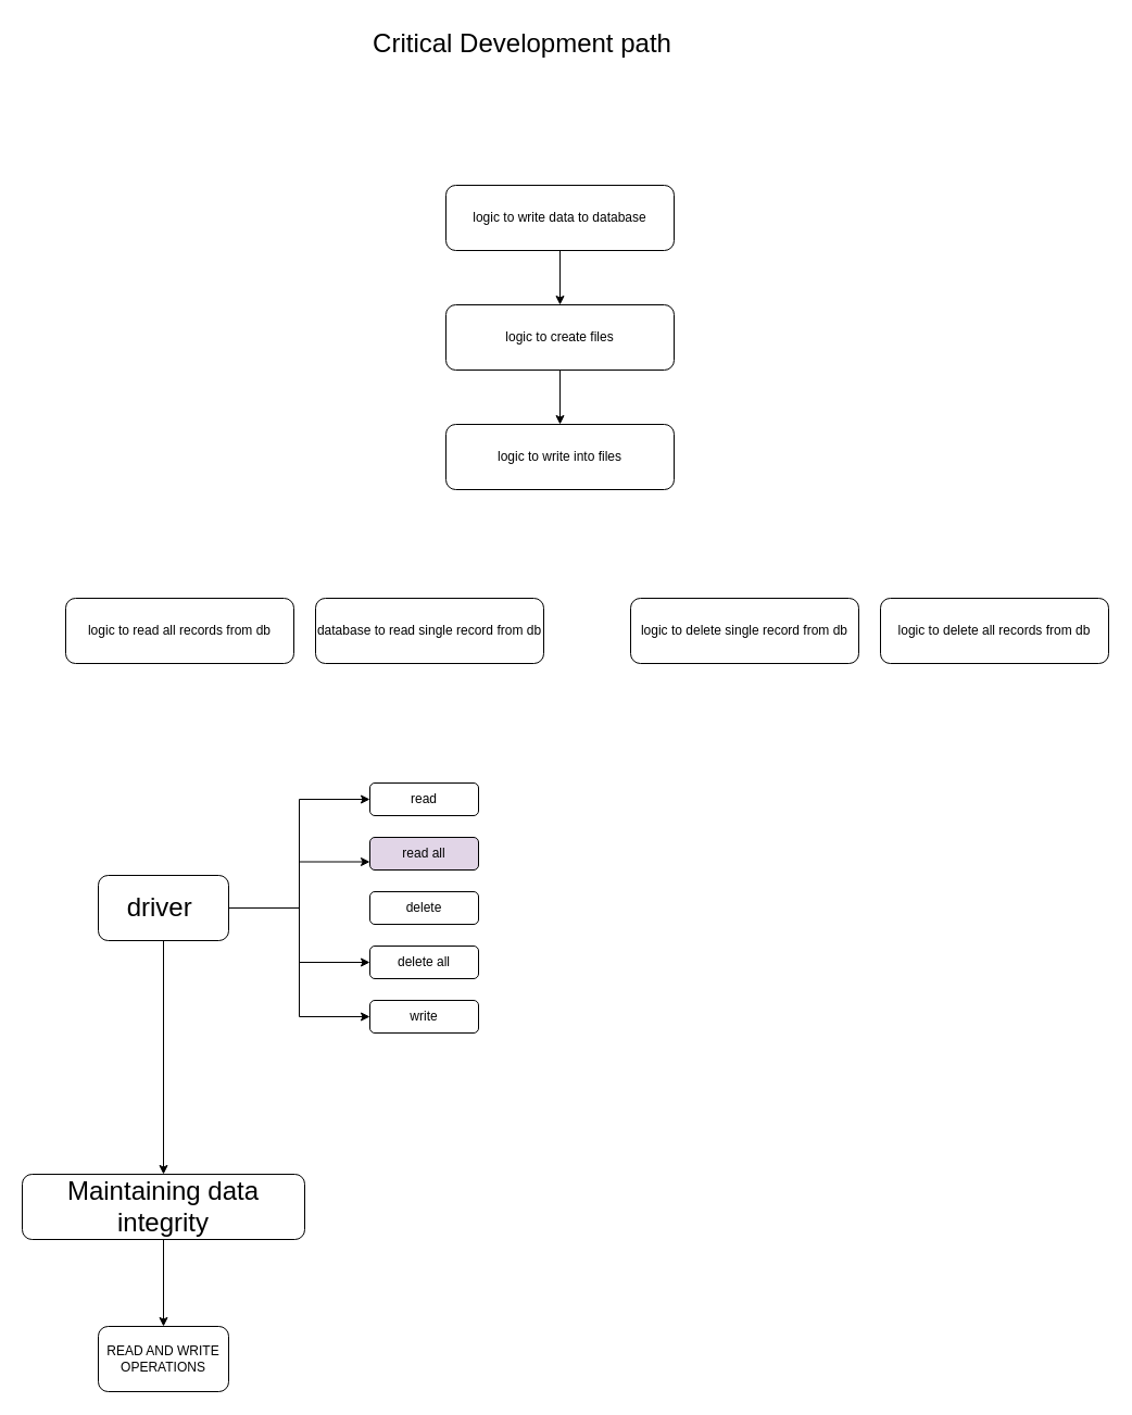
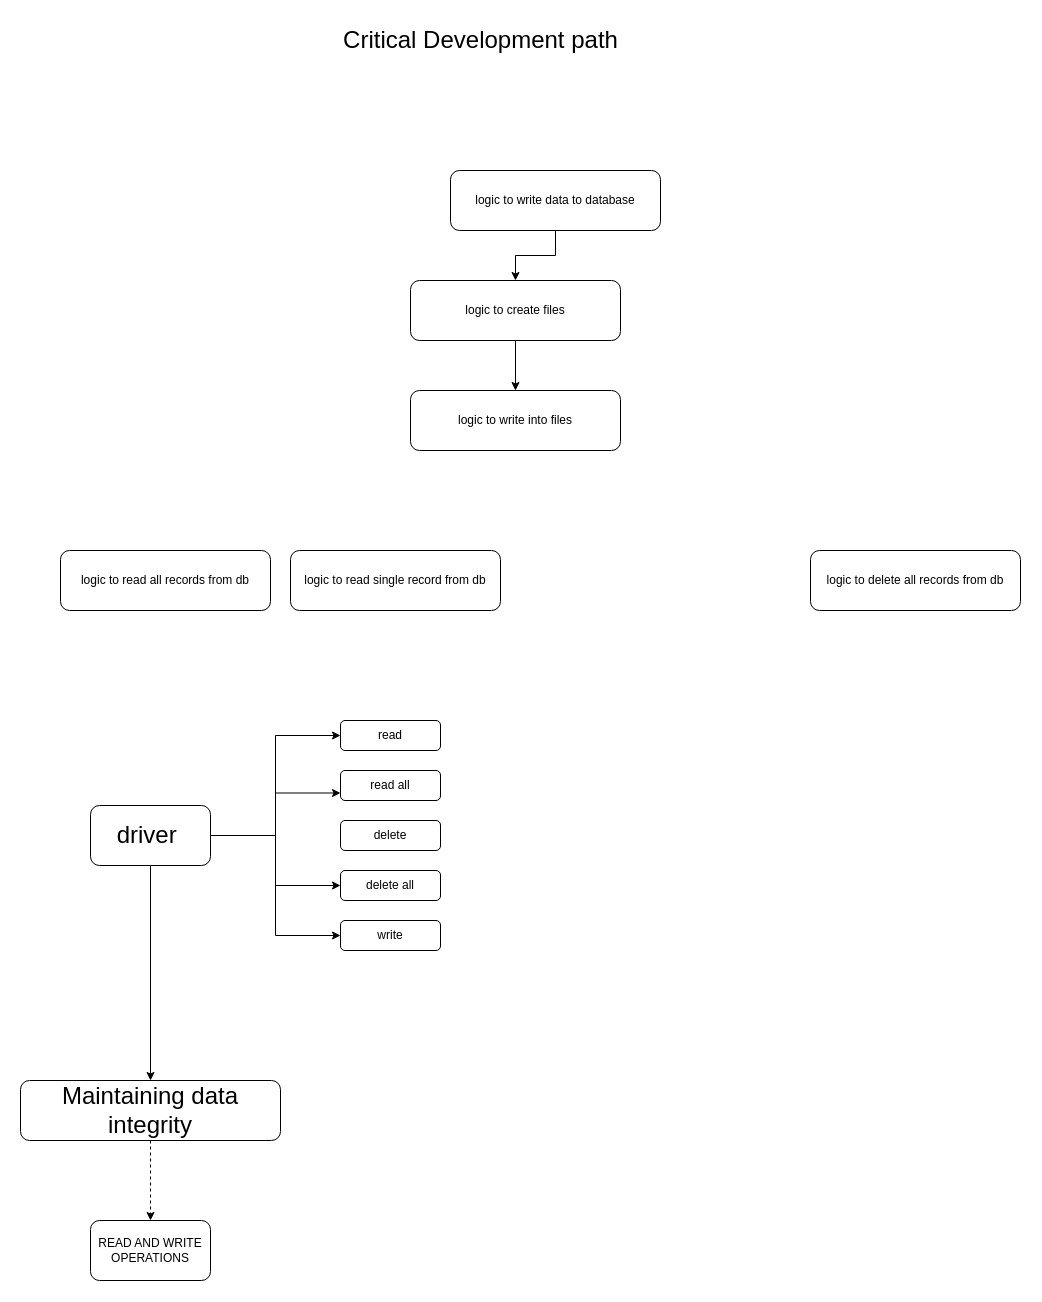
- <mxCell id="4" value="logic to write data to database" style="rounded=1;whiteSpace=wrap;html=1;" vertex="1" parent="1"><mxGeometry x="410" y="170" width="210" height="60" as="geometry" /></mxCell>
+ <mxCell id="4" value="logic to write data to database" style="rounded=1;whiteSpace=wrap;html=1;" vertex="1" parent="1"><mxGeometry x="450" y="170" width="210" height="60" as="geometry" /></mxCell>
- <mxCell id="8" value="database to read single record from db" style="rounded=1;whiteSpace=wrap;html=1;" vertex="1" parent="1"><mxGeometry y="550" width="210" height="60" as="geometry" x="290" /></mxCell>
+ <mxCell id="8" value="logic to read single record from db" style="rounded=1;whiteSpace=wrap;html=1;" vertex="1" parent="1"><mxGeometry y="550" width="210" height="60" as="geometry" x="290" /></mxCell>
- <mxCell id="11" value="logic to delete single record from db" style="rounded=1;whiteSpace=wrap;html=1;" vertex="1" parent="1"><mxGeometry x="580" y="550" width="210" height="60" as="geometry" /></mxCell>
- <mxCell id="19" value="read all" style="rounded=1;whiteSpace=wrap;html=1;fillColor=#e1d5e7;" vertex="1" parent="1"><mxGeometry x="340" y="770" width="100" height="30" as="geometry" /></mxCell>
+ <mxCell id="19" value="read all" style="rounded=1;whiteSpace=wrap;html=1;" vertex="1" parent="1"><mxGeometry x="340" y="770" width="100" height="30" as="geometry" /></mxCell>
- <mxCell id="23" value="" style="edgeStyle=orthogonalEdgeStyle;rounded=0;orthogonalLoop=1;jettySize=auto;html=1;" edge="1" parent="1" source="24" target="25"><mxGeometry relative="1" as="geometry" /></mxCell>
+ <mxCell id="23" value="" style="edgeStyle=orthogonalEdgeStyle;rounded=0;orthogonalLoop=1;jettySize=auto;html=1;dashed=1;" edge="1" parent="1" source="24" target="25"><mxGeometry relative="1" as="geometry" /></mxCell>
